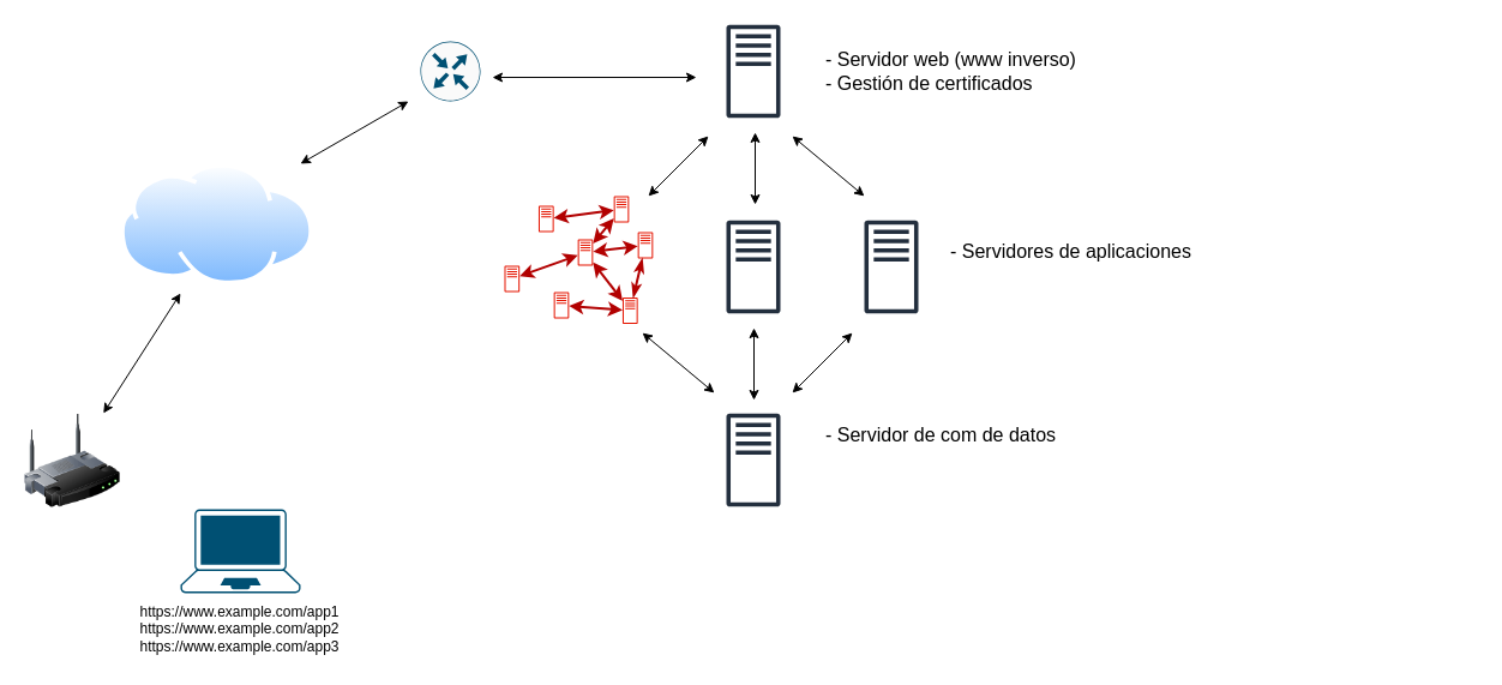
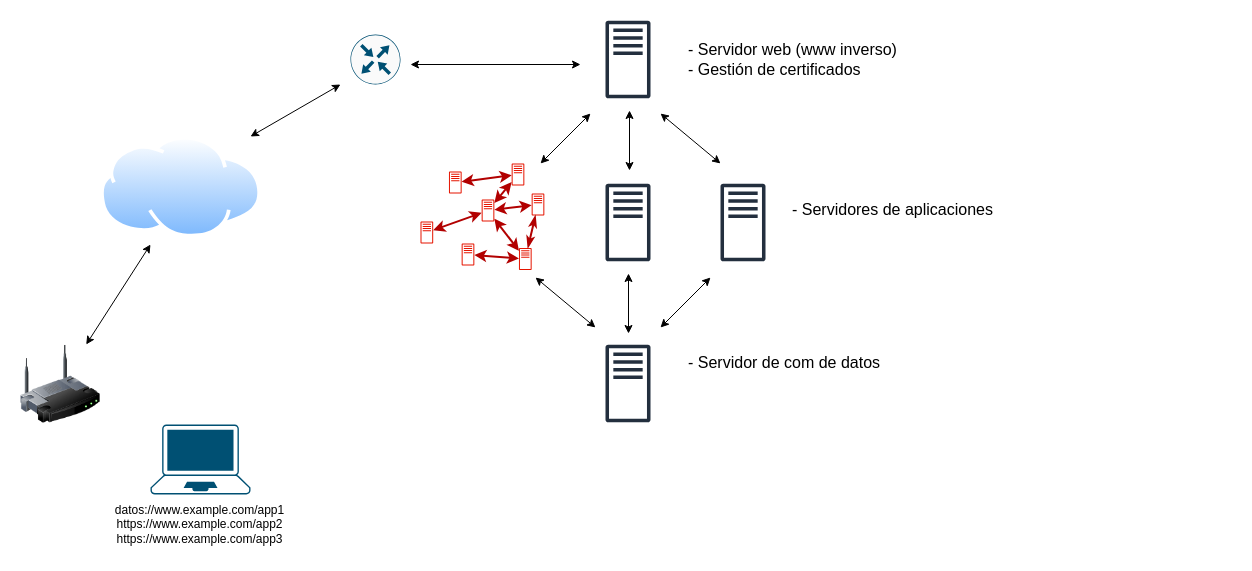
- <mxCell id="7" value="&lt;div&gt;https://www.example.com/app1&lt;/div&gt;&lt;div&gt;https://www.example.com/app2&lt;/div&gt;&lt;div&gt;https://www.example.com/app3&lt;br&gt;&lt;/div&gt;" style="text;html=1;resizable=0;autosize=1;align=center;verticalAlign=middle;points=[];fillColor=none;strokeColor=none;rounded=0;" parent="1" vertex="1"><mxGeometry x="94" y="499" width="210" height="50" as="geometry" /></mxCell>
+ <mxCell id="7" value="&lt;div&gt;datos://www.example.com/app1&lt;/div&gt;&lt;div&gt;https://www.example.com/app2&lt;/div&gt;&lt;div&gt;https://www.example.com/app3&lt;br&gt;&lt;/div&gt;" style="text;html=1;resizable=0;autosize=1;align=center;verticalAlign=middle;points=[];fillColor=none;strokeColor=none;rounded=0;" parent="1" vertex="1"><mxGeometry x="94" y="499" width="210" height="50" as="geometry" /></mxCell>
